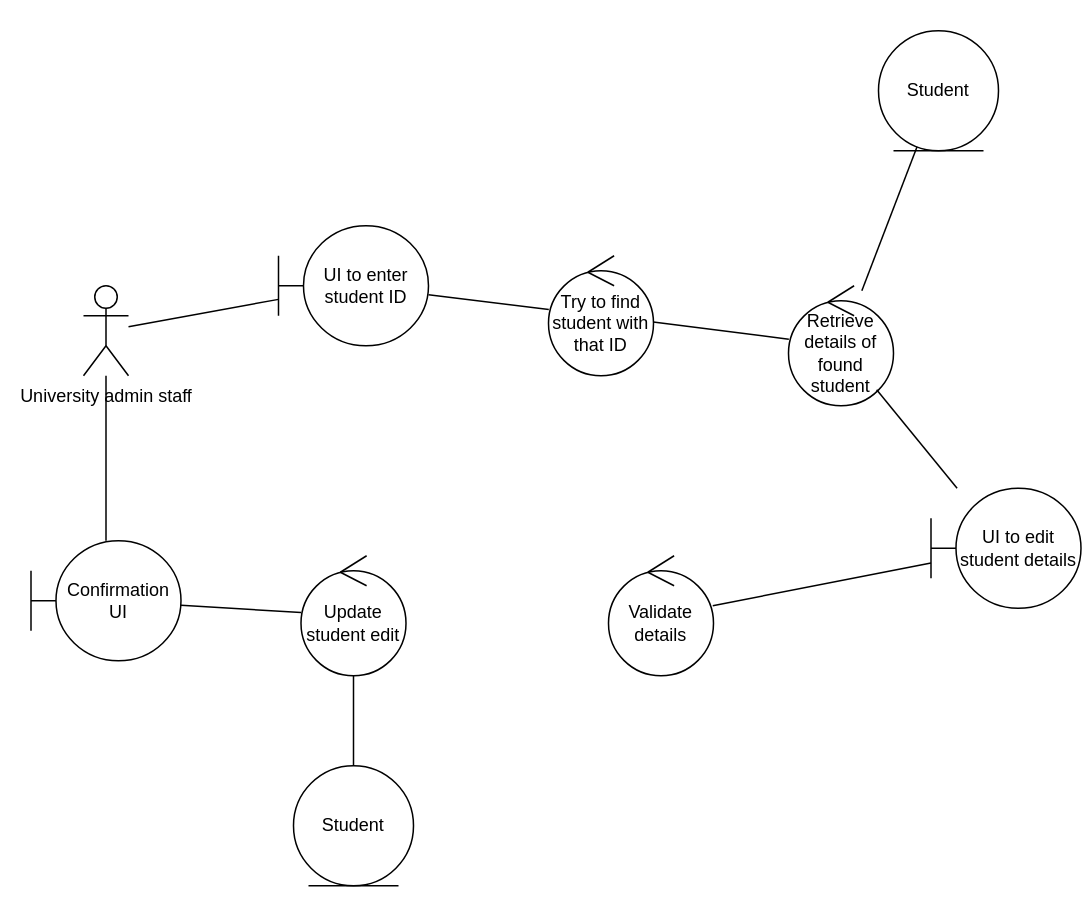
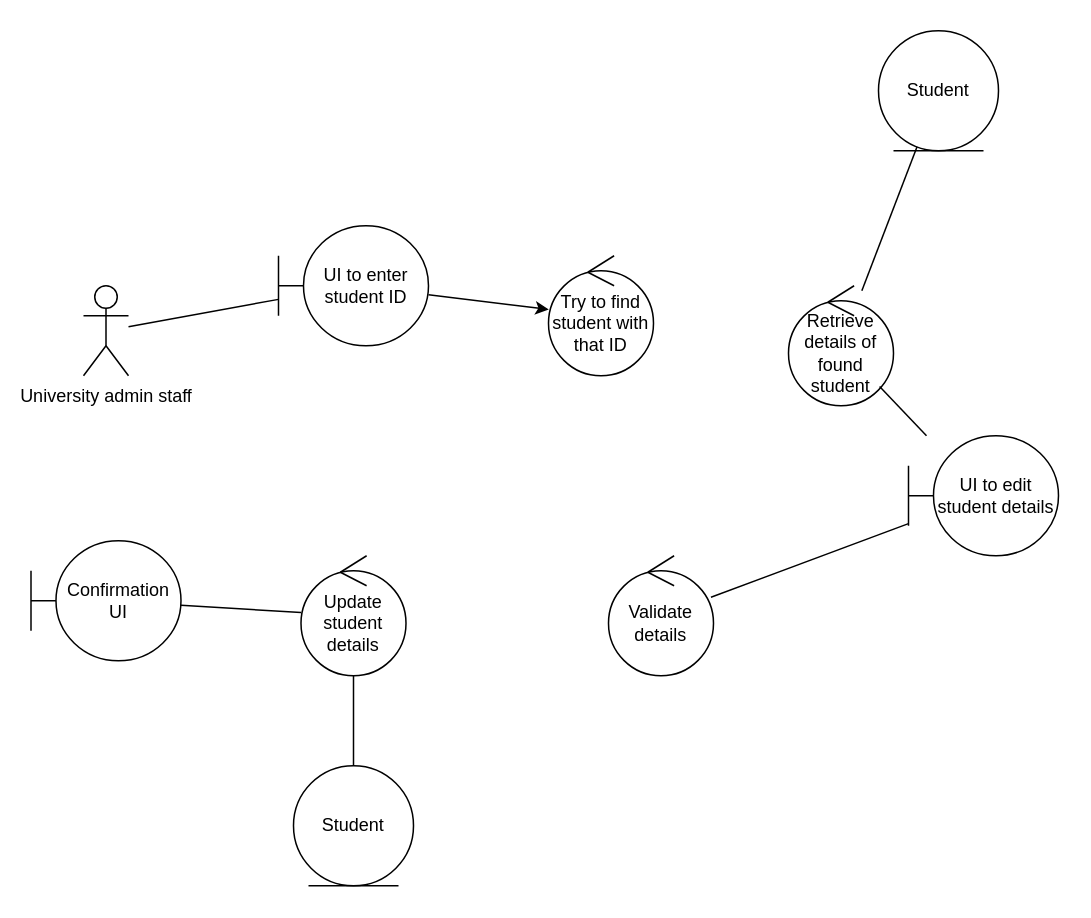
- <mxCell id="11" value="" style="endArrow=none;html=1;rounded=0;" parent="1" source="3" target="4" edge="1"><mxGeometry width="50" height="50" relative="1" as="geometry"><mxPoint x="205" y="290" as="sourcePoint" /><mxPoint x="255" y="240" as="targetPoint" /></mxGeometry></mxCell>
+ <mxCell id="11" value="" style="endArrow=classic;html=1;rounded=0;" parent="1" source="3" target="4" edge="1"><mxGeometry width="50" height="50" relative="1" as="geometry"><mxPoint x="205" y="290" as="sourcePoint" /><mxPoint x="255" y="240" as="targetPoint" /></mxGeometry></mxCell>
- <mxCell id="12" value="" style="endArrow=none;html=1;rounded=0;" parent="1" source="4" target="9" edge="1"><mxGeometry width="50" height="50" relative="1" as="geometry"><mxPoint x="205" y="290" as="sourcePoint" /><mxPoint x="255" y="240" as="targetPoint" /></mxGeometry></mxCell>
- <mxCell id="19" value="" style="endArrow=none;html=1;rounded=0;" edge="1" parent="1" source="2" target="18"><mxGeometry width="50" height="50" relative="1" as="geometry"><mxPoint x="315" y="350" as="sourcePoint" /><mxPoint x="365" y="300" as="targetPoint" /></mxGeometry></mxCell>
- <mxCell id="5" value="UI to edit student details" style="shape=umlBoundary;whiteSpace=wrap;html=1;" parent="1" vertex="1"><mxGeometry x="620" y="325" width="100" height="80" as="geometry" /></mxCell>
+ <mxCell id="5" value="UI to edit student details" style="shape=umlBoundary;whiteSpace=wrap;html=1;" parent="1" vertex="1"><mxGeometry x="605" y="290" width="100" height="80" as="geometry" /></mxCell>
- <mxCell id="7" value="Update student edit" style="ellipse;shape=umlControl;whiteSpace=wrap;html=1;" parent="1" vertex="1"><mxGeometry x="200" y="370" width="70" height="80" as="geometry" /></mxCell>
+ <mxCell id="7" value="Update student details" style="ellipse;shape=umlControl;whiteSpace=wrap;html=1;" parent="1" vertex="1"><mxGeometry x="200" y="370" width="70" height="80" as="geometry" /></mxCell>
